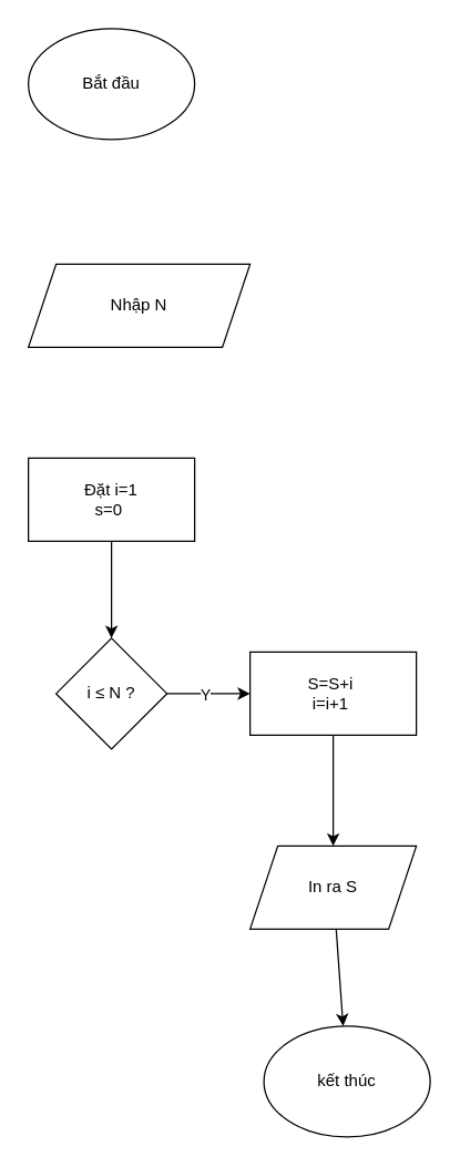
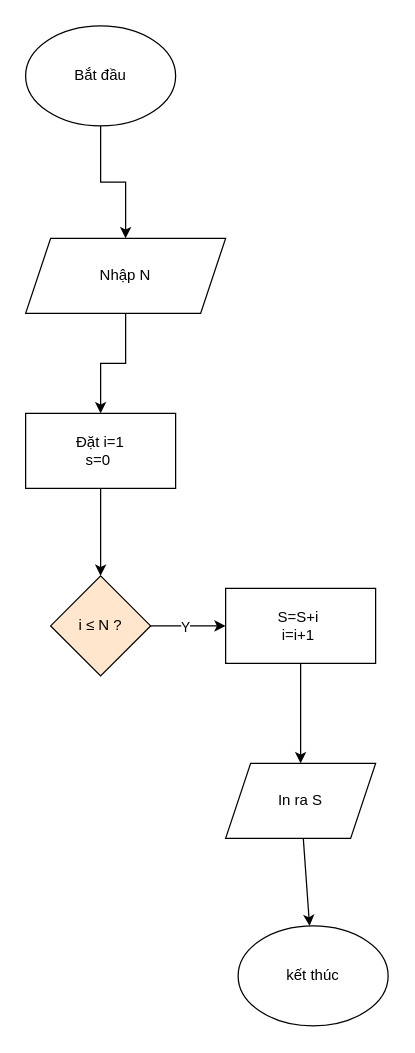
+ <mxCell id="2" value="" style="edgeStyle=orthogonalEdgeStyle;rounded=0;orthogonalLoop=1;jettySize=auto;html=1;" parent="1" source="3" target="5" edge="1"><mxGeometry relative="1" as="geometry" /></mxCell>
+ <mxCell id="4" value="" style="edgeStyle=orthogonalEdgeStyle;rounded=0;orthogonalLoop=1;jettySize=auto;html=1;" edge="1" parent="1" source="5" target="7"><mxGeometry relative="1" as="geometry" /></mxCell>
- <mxCell id="10" value="i ≤ N ?" style="rhombus;whiteSpace=wrap;html=1;" vertex="1" parent="1"><mxGeometry x="40" y="460" width="80" height="80" as="geometry" /></mxCell>
+ <mxCell id="10" value="i ≤ N ?" style="rhombus;whiteSpace=wrap;html=1;fillColor=#ffe6cc;" vertex="1" parent="1"><mxGeometry x="40" y="460" width="80" height="80" as="geometry" /></mxCell>
